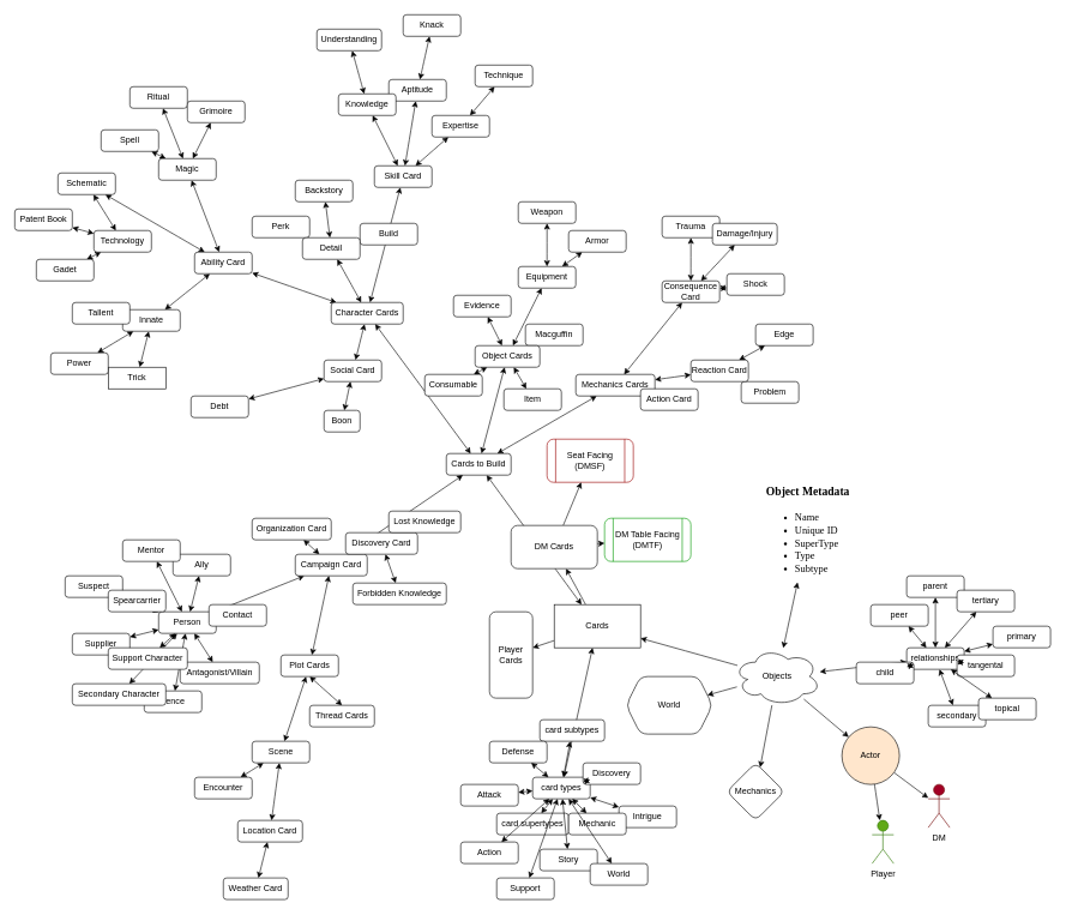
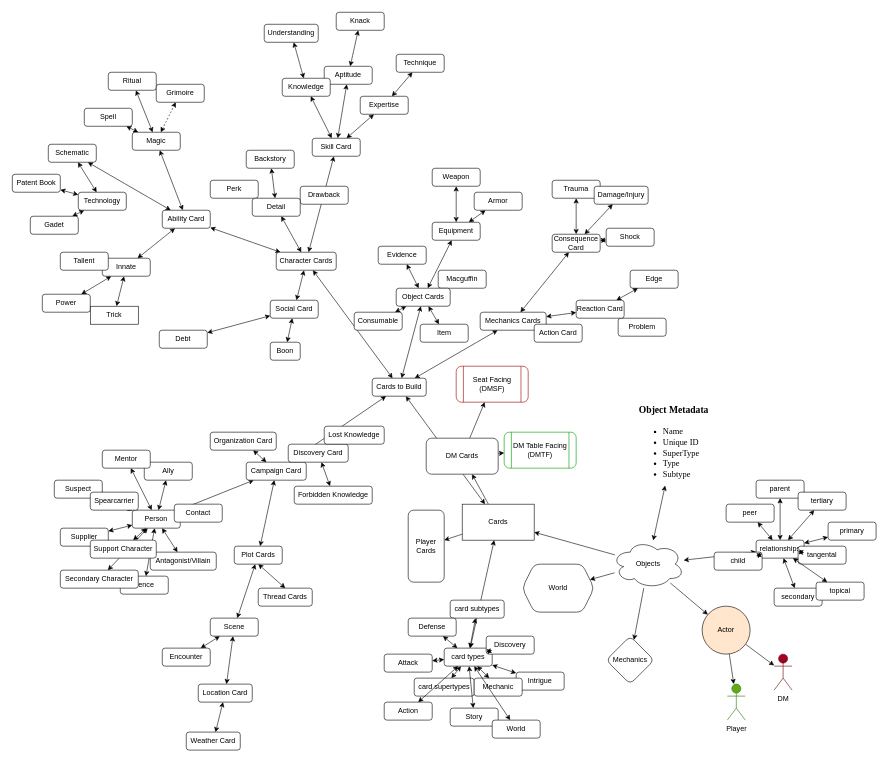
- <mxCell id="143" style="edgeStyle=orthogonalEdgeStyle;curved=1;rounded=0;orthogonalLoop=1;jettySize=auto;html=1;exitDx=0;exitDy=0;entryDx=0;entryDy=0;startArrow=classic;startFill=1;fontColor=#000000;noEdgeStyle=1;" parent="1" source="144" target="153" edge="1"><mxGeometry relative="1" as="geometry" /></mxCell>
+ <mxCell id="143" style="edgeStyle=orthogonalEdgeStyle;curved=1;rounded=0;orthogonalLoop=1;jettySize=auto;html=1;exitDx=0;exitDy=0;entryDx=0;entryDy=0;startArrow=classic;startFill=1;fontColor=#000000;noEdgeStyle=1;dashed=1;" parent="1" source="144" target="153" edge="1"><mxGeometry relative="1" as="geometry" /></mxCell>
- <mxCell id="109" value=" Build" style="whiteSpace=wrap;html=1;rounded=1;glass=0;sketch=0;strokeColor=#000000;fontColor=#000000;" parent="1" vertex="1"><mxGeometry x="500" y="310" width="80" height="30" as="geometry" /></mxCell>
+ <mxCell id="109" value=" Drawback" style="whiteSpace=wrap;html=1;rounded=1;glass=0;sketch=0;strokeColor=#000000;fontColor=#000000;" parent="1" vertex="1"><mxGeometry x="500" y="310" width="80" height="30" as="geometry" /></mxCell>
- <mxCell id="48" value="" style="startArrow=classic;startFill=1;fontColor=#000000;noEdgeStyle=1;edgeStyle=orthogonalEdgeStyle;" parent="1" source="30" target="47" edge="1"><mxGeometry x="-1698.335" y="196.333" as="geometry" /></mxCell>
- <mxCell id="47" value=" Support" style="whiteSpace=wrap;html=1;rounded=1;glass=0;sketch=0;strokeColor=#000000;fontColor=#000000;" parent="1" vertex="1"><mxGeometry x="690" y="1220" width="80" height="30" as="geometry" /></mxCell>
